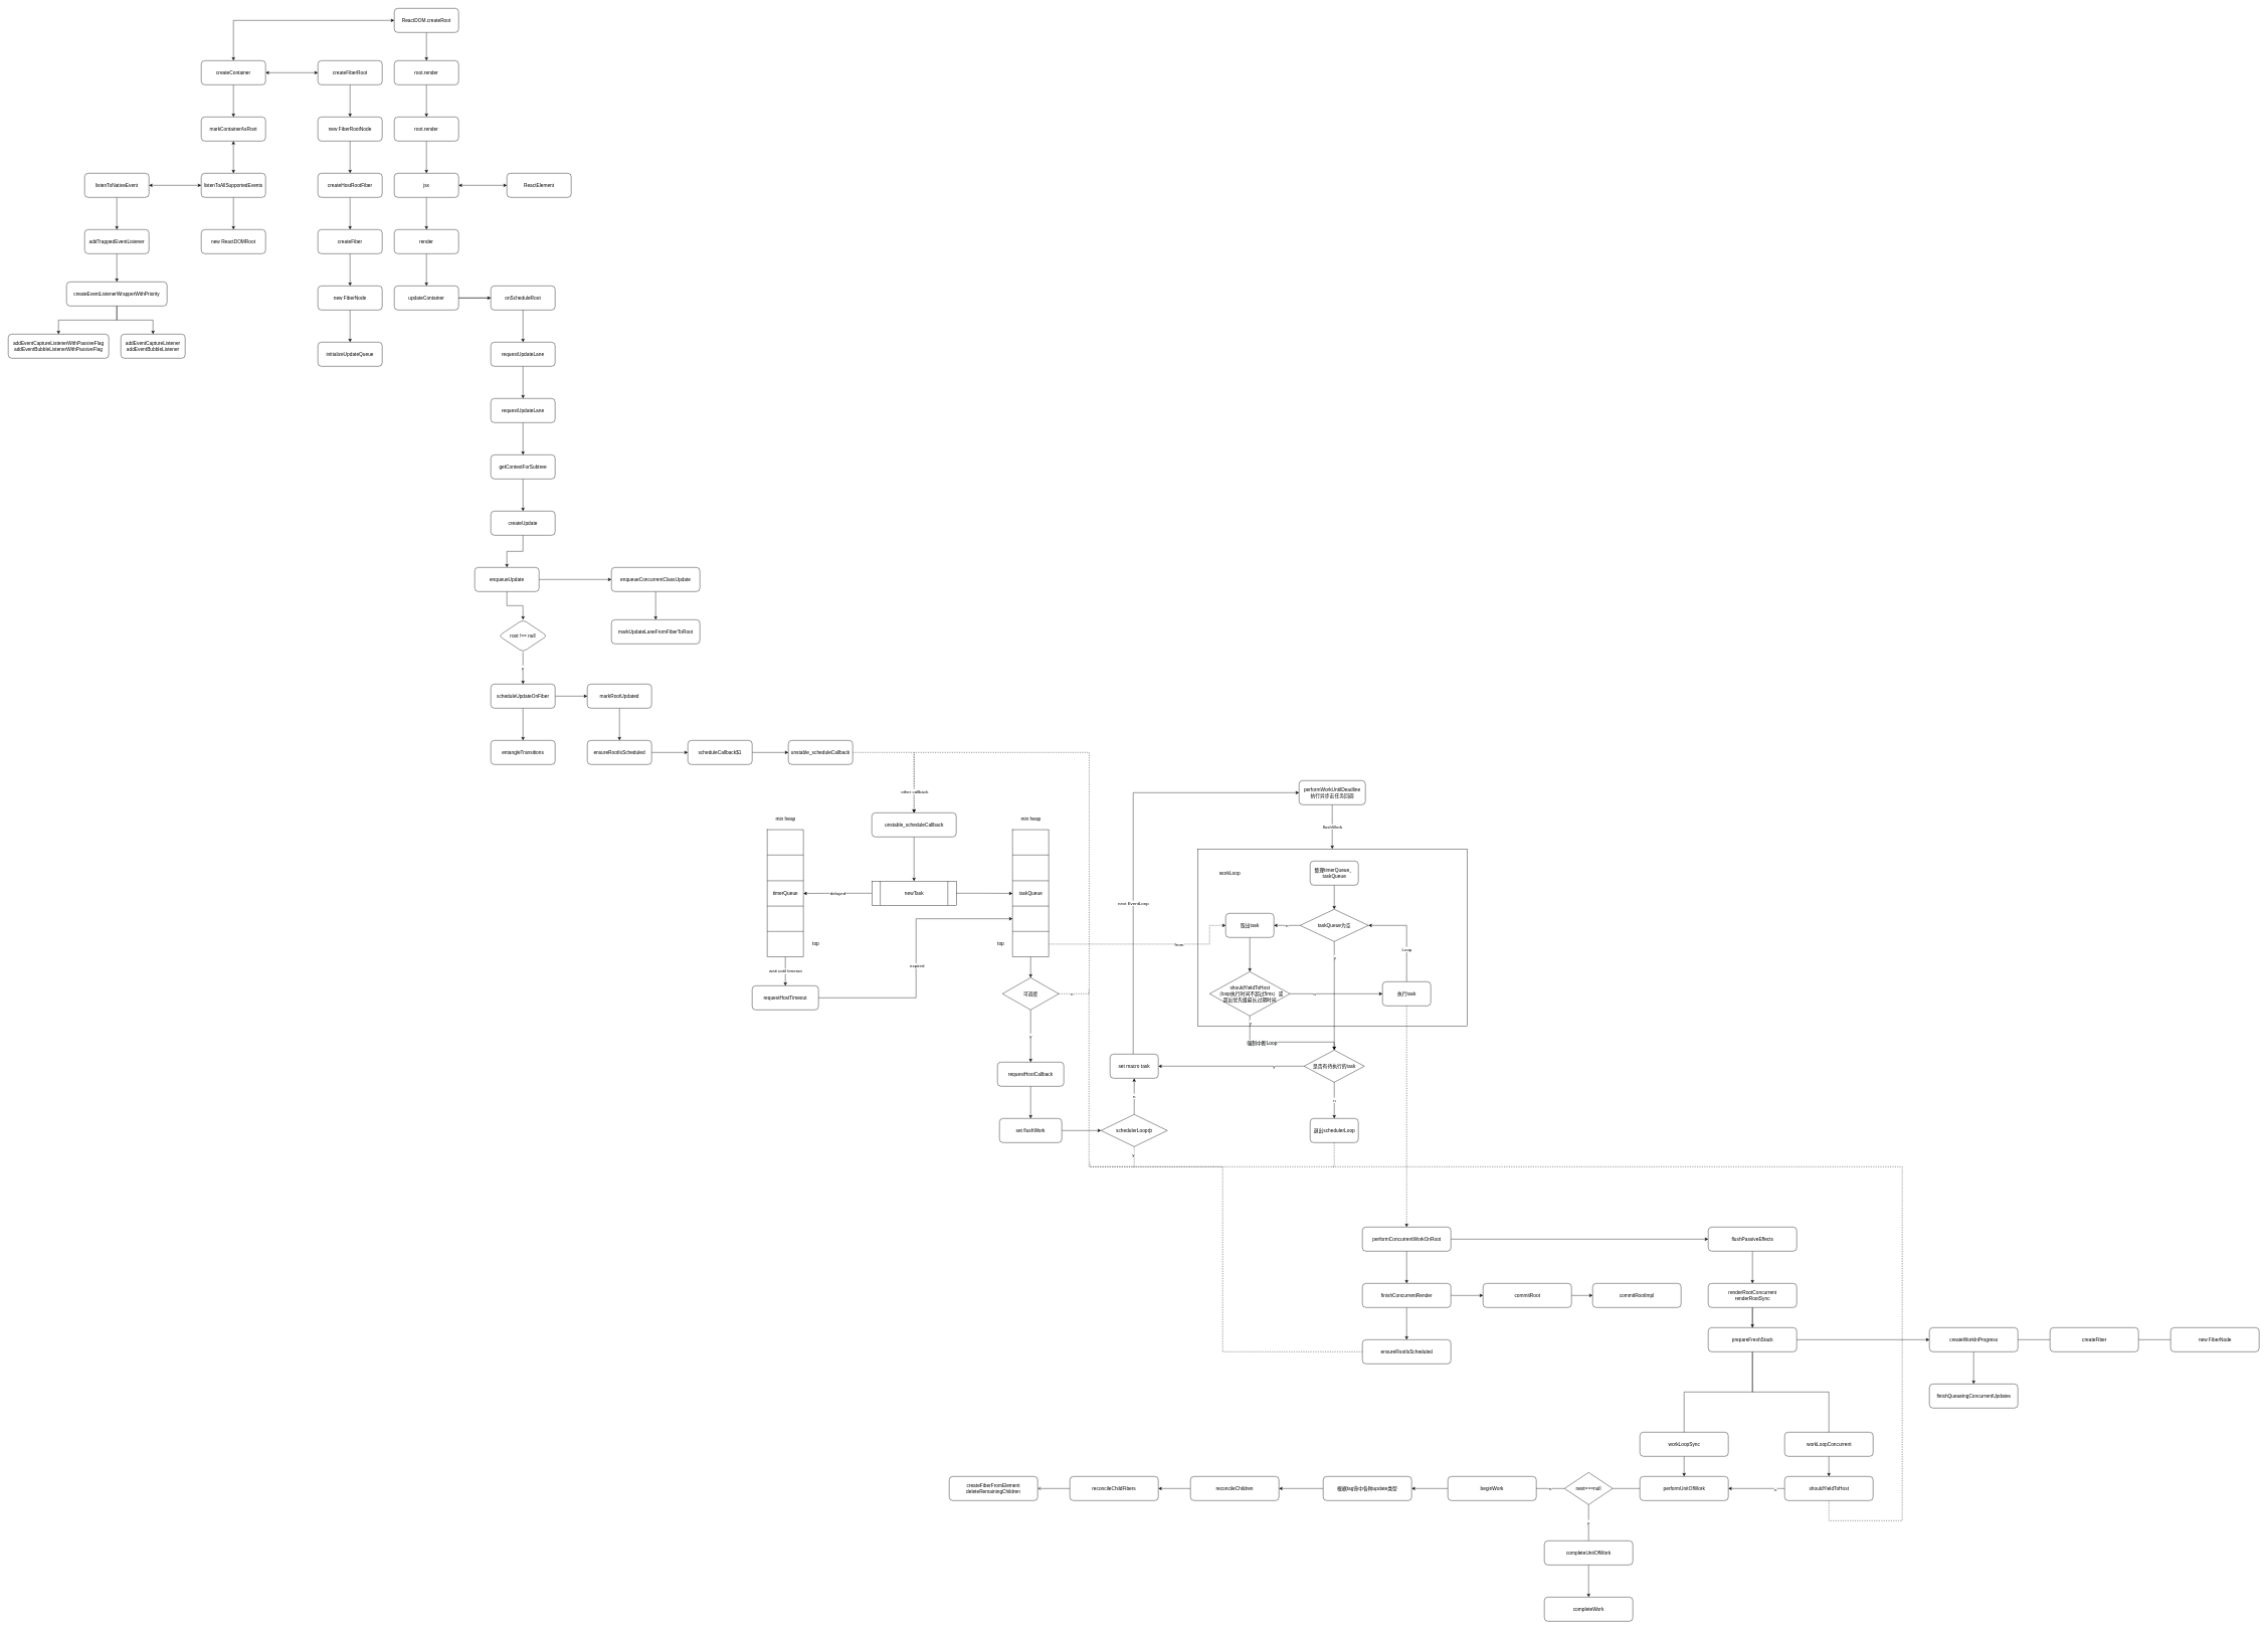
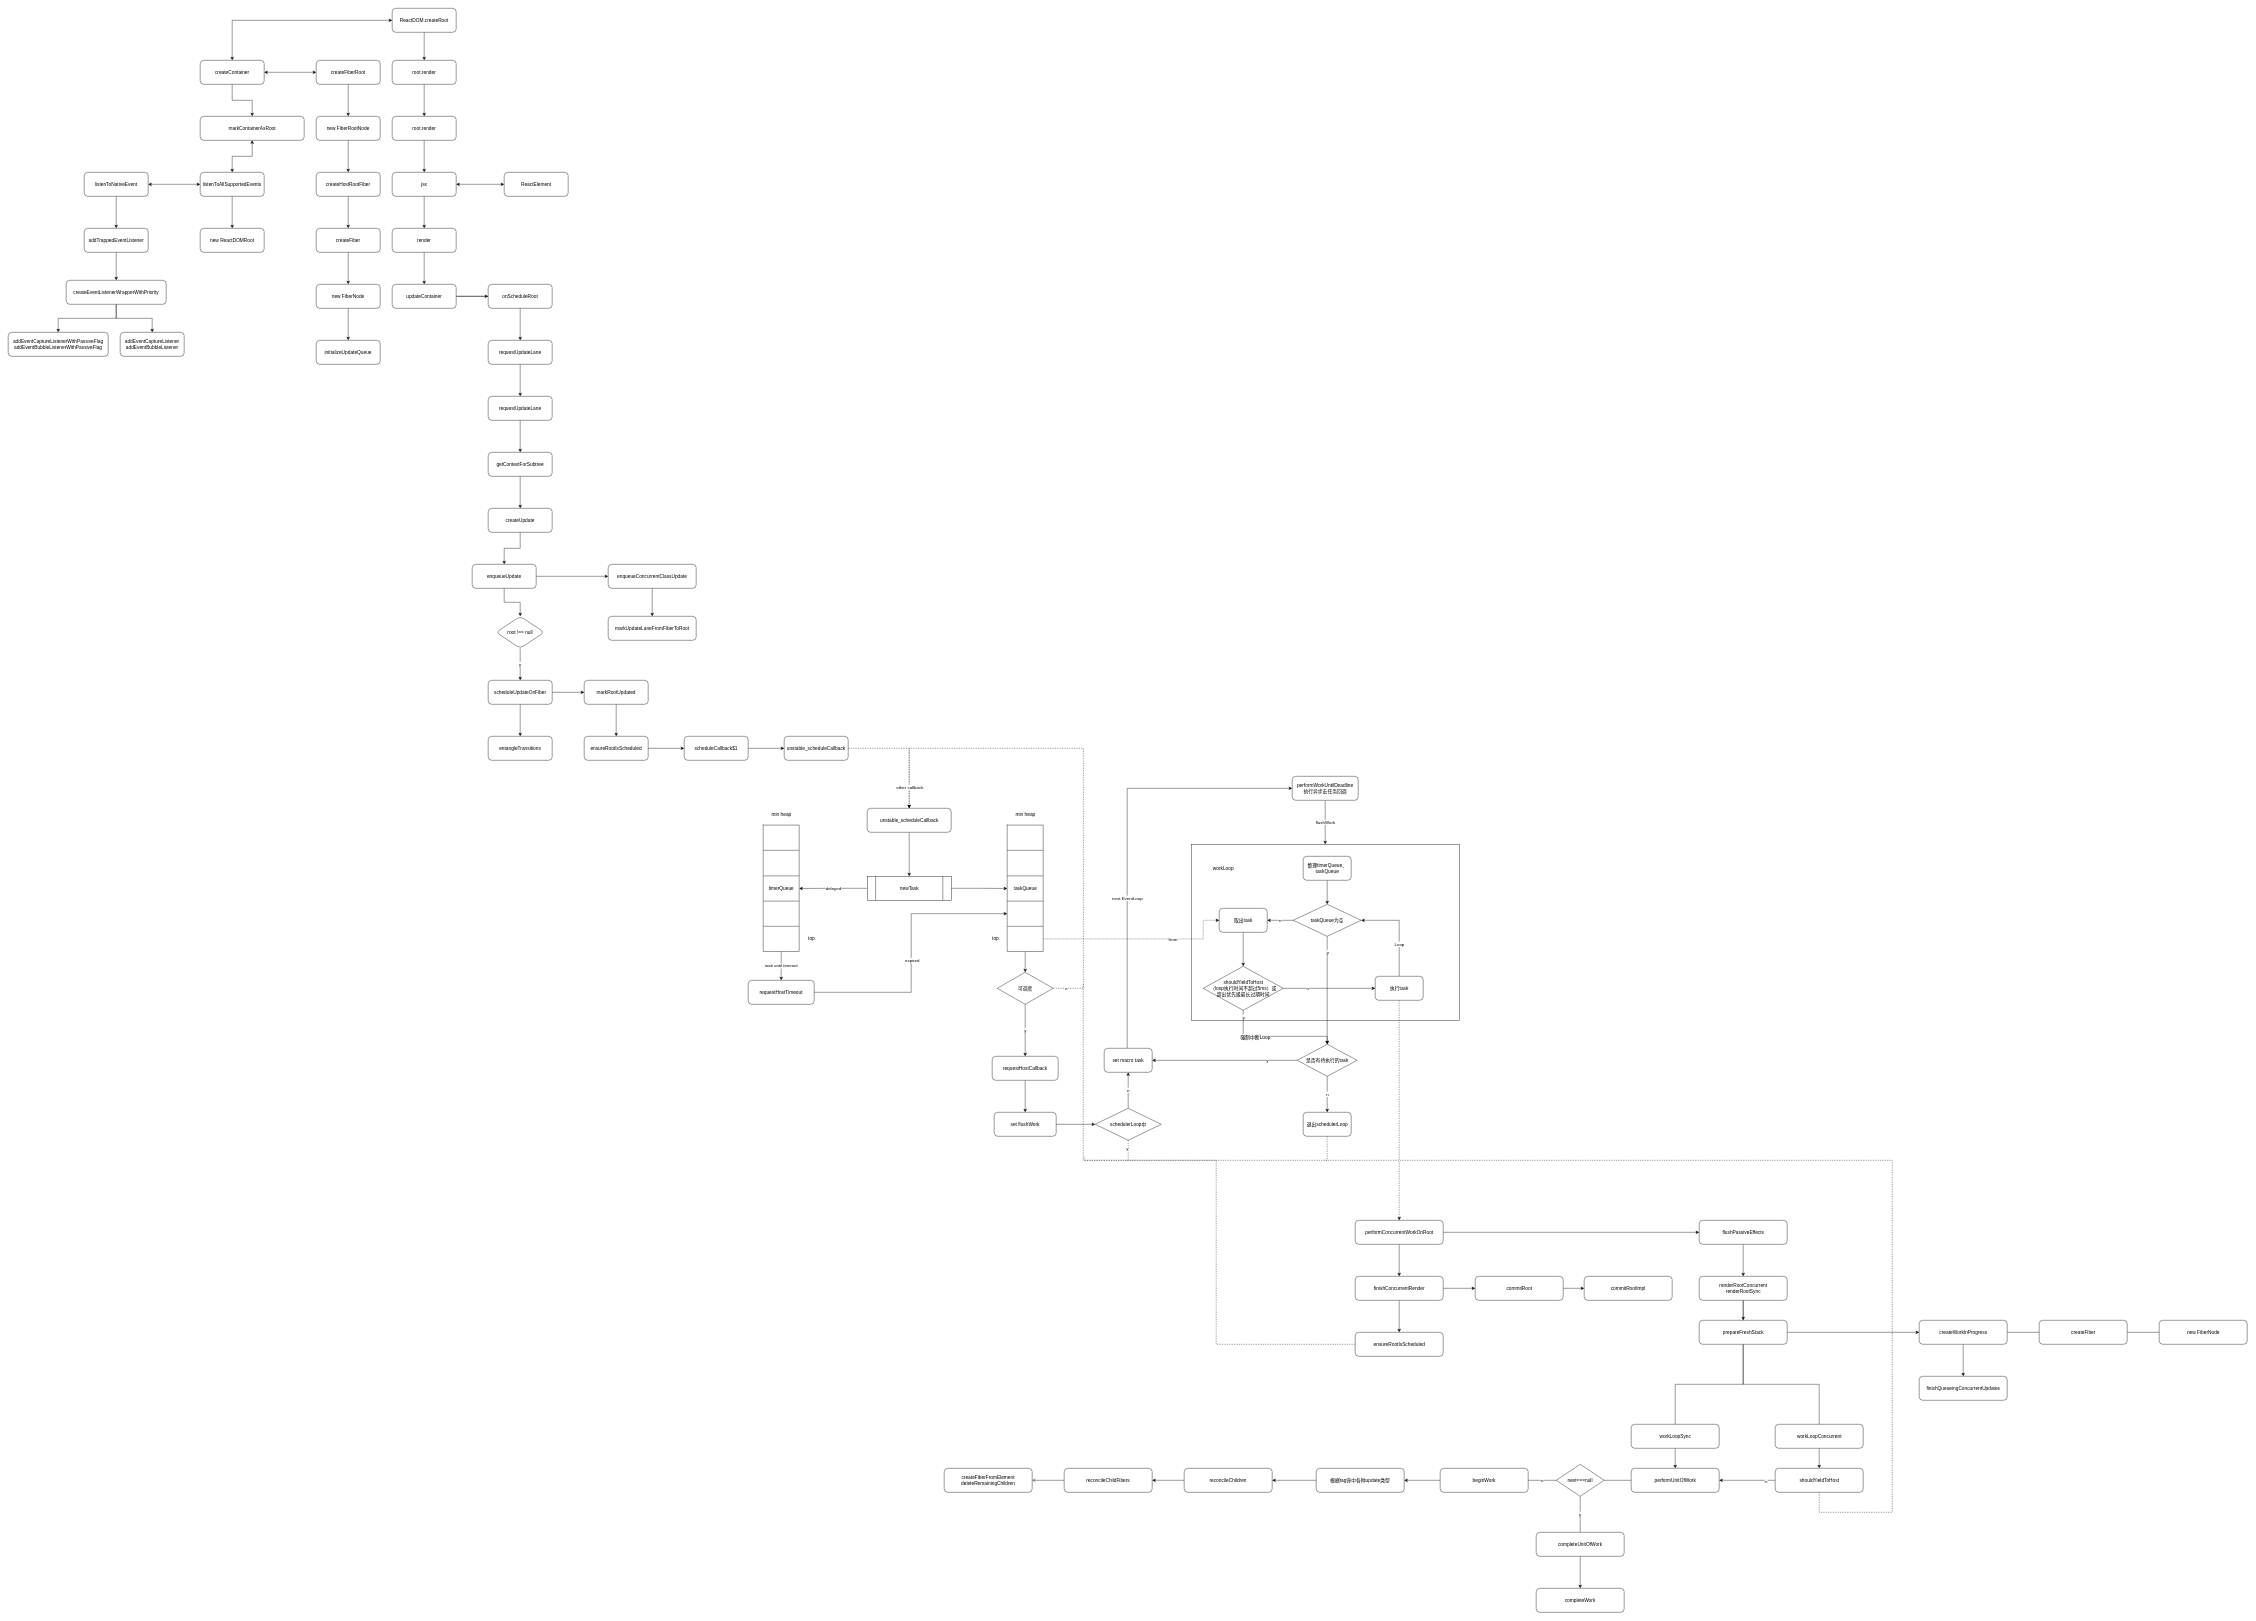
- <mxCell id="20" value="markContainerAsRoot" style="rounded=1;whiteSpace=wrap;html=1;" parent="1" vertex="1"><mxGeometry x="500" y="290" width="160" height="60" as="geometry" /></mxCell>
+ <mxCell id="20" value="markContainerAsRoot" style="rounded=1;whiteSpace=wrap;html=1;" parent="1" vertex="1"><mxGeometry x="500" y="290" width="260" height="60" as="geometry" /></mxCell>
